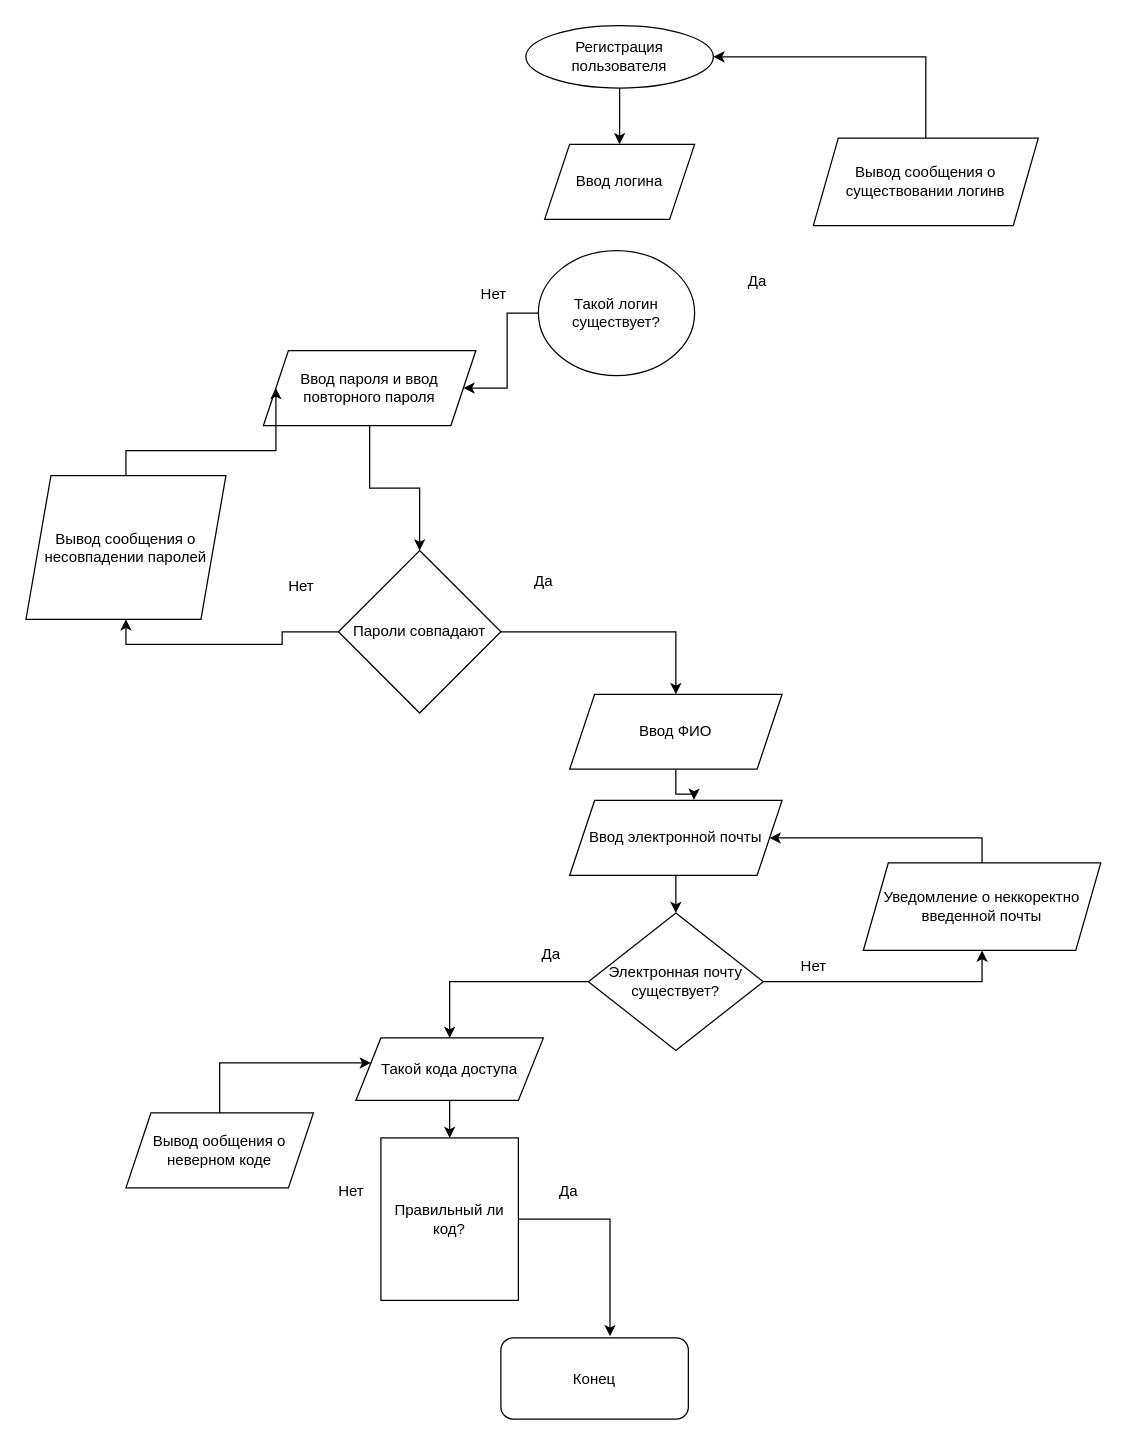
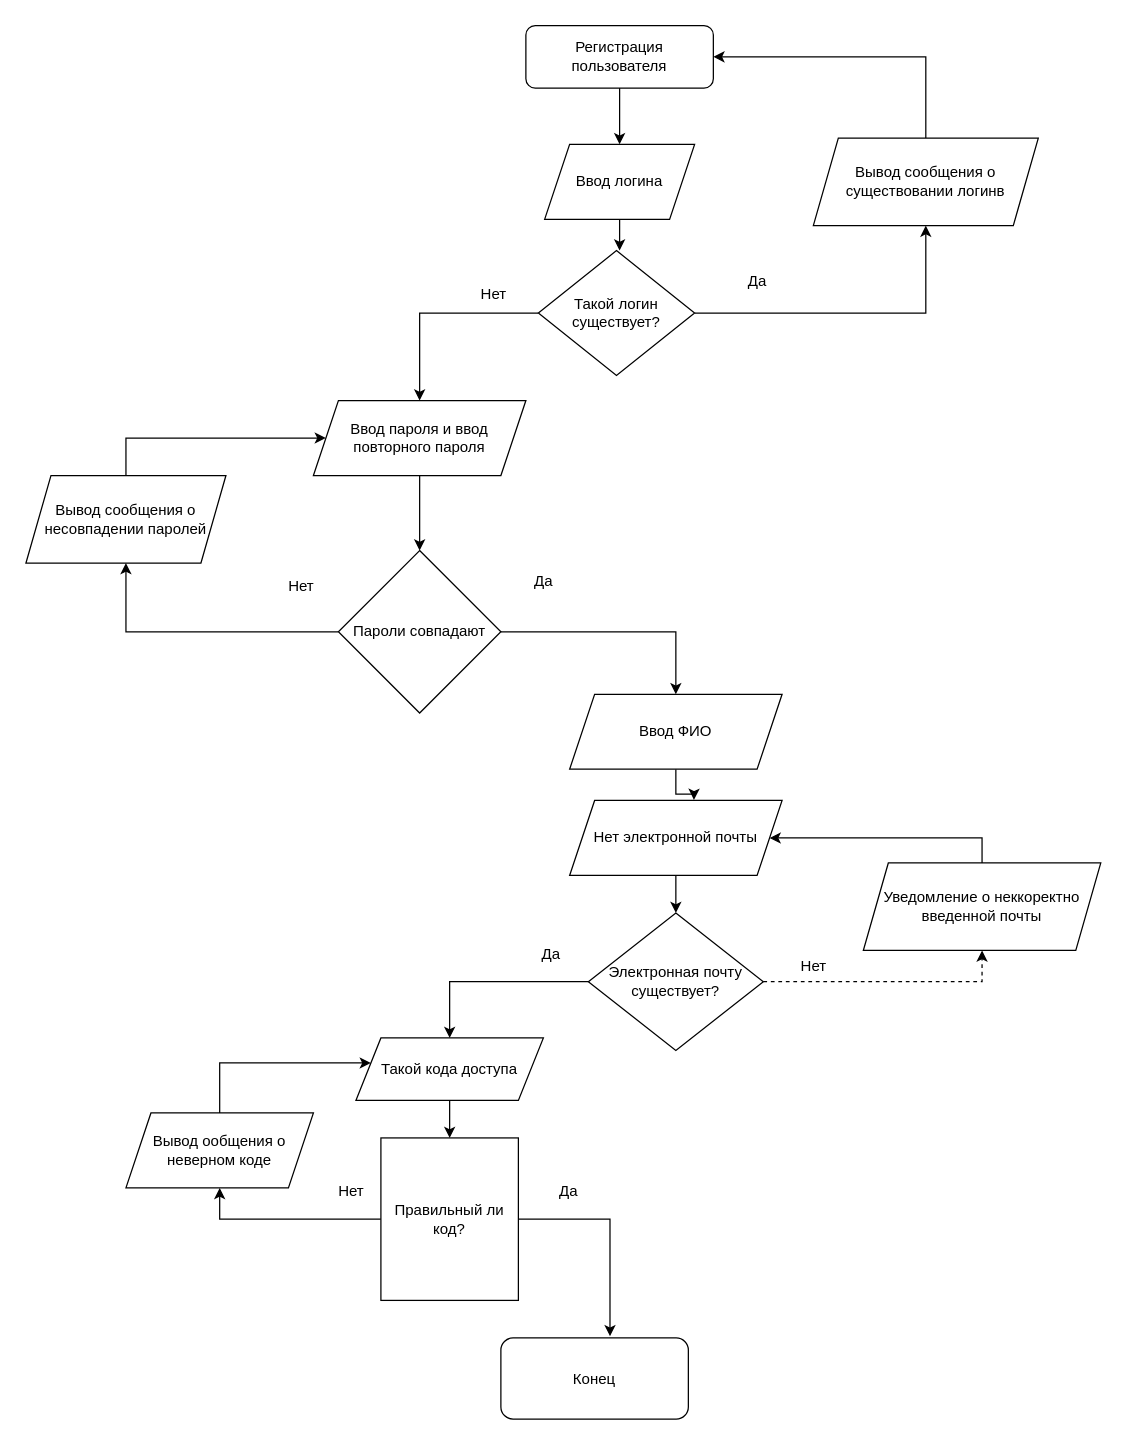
- <mxCell id="3" value="Регистрация пользователя" style="ellipse;whiteSpace=wrap;html=1;" vertex="1" parent="1"><mxGeometry x="420" y="20" width="150" height="50" as="geometry" /></mxCell>
+ <mxCell id="3" value="Регистрация пользователя" style="rounded=1;whiteSpace=wrap;html=1;" vertex="1" parent="1"><mxGeometry x="420" y="20" width="150" height="50" as="geometry" /></mxCell>
+ <mxCell id="7" style="edgeStyle=orthogonalEdgeStyle;rounded=0;orthogonalLoop=1;jettySize=auto;html=1;entryX=0.52;entryY=0;entryDx=0;entryDy=0;entryPerimeter=0;" edge="1" parent="1" source="8" target="6"><mxGeometry relative="1" as="geometry" /></mxCell>
- <mxCell id="6" value="Такой логин существует?" style="ellipse;whiteSpace=wrap;html=1;" vertex="1" parent="1"><mxGeometry x="430" y="200" width="125" height="100" as="geometry" /></mxCell>
+ <mxCell id="6" value="Такой логин существует?" style="rhombus;whiteSpace=wrap;html=1;" vertex="1" parent="1"><mxGeometry x="430" y="200" width="125" height="100" as="geometry" /></mxCell>
+ <mxCell id="4" style="edgeStyle=orthogonalEdgeStyle;rounded=0;orthogonalLoop=1;jettySize=auto;html=1;" edge="1" parent="1" source="6" target="10"><mxGeometry relative="1" as="geometry" /></mxCell>
- <mxCell id="12" value="Ввод пароля и ввод повторного пароля" style="shape=parallelogram;perimeter=parallelogramPerimeter;whiteSpace=wrap;html=1;fixedSize=1;" vertex="1" parent="1"><mxGeometry x="210" y="280" width="170" height="60" as="geometry" /></mxCell>
+ <mxCell id="12" value="Ввод пароля и ввод повторного пароля" style="shape=parallelogram;perimeter=parallelogramPerimeter;whiteSpace=wrap;html=1;fixedSize=1;" vertex="1" parent="1"><mxGeometry x="250" y="320" width="170" height="60" as="geometry" /></mxCell>
- <mxCell id="30" value="Вывод сообщения о несовпадении паролей" style="shape=parallelogram;perimeter=parallelogramPerimeter;whiteSpace=wrap;html=1;fixedSize=1;" vertex="1" parent="1"><mxGeometry x="20" y="380" width="160" height="115" as="geometry" /></mxCell>
+ <mxCell id="30" value="Вывод сообщения о несовпадении паролей" style="shape=parallelogram;perimeter=parallelogramPerimeter;whiteSpace=wrap;html=1;fixedSize=1;" vertex="1" parent="1"><mxGeometry y="380" width="160" height="70" as="geometry" x="20" /></mxCell>
- <mxCell id="19" value="Ввод электронной почты" style="shape=parallelogram;perimeter=parallelogramPerimeter;whiteSpace=wrap;html=1;fixedSize=1;" vertex="1" parent="1"><mxGeometry x="455" y="640" width="170" height="60" as="geometry" /></mxCell>
+ <mxCell id="19" value="Нет электронной почты" style="shape=parallelogram;perimeter=parallelogramPerimeter;whiteSpace=wrap;html=1;fixedSize=1;" vertex="1" parent="1"><mxGeometry x="455" y="640" width="170" height="60" as="geometry" /></mxCell>
- <mxCell id="21" style="edgeStyle=orthogonalEdgeStyle;rounded=0;orthogonalLoop=1;jettySize=auto;html=1;entryX=0.5;entryY=1;entryDx=0;entryDy=0;" edge="1" parent="1" source="22" target="38"><mxGeometry relative="1" as="geometry" /></mxCell>
+ <mxCell id="21" style="edgeStyle=orthogonalEdgeStyle;rounded=0;orthogonalLoop=1;jettySize=auto;html=1;entryX=0.5;entryY=1;entryDx=0;entryDy=0;dashed=1;" edge="1" parent="1" source="22" target="38"><mxGeometry relative="1" as="geometry" /></mxCell>
+ <mxCell id="26" style="edgeStyle=orthogonalEdgeStyle;rounded=0;orthogonalLoop=1;jettySize=auto;html=1;entryX=0.5;entryY=1;entryDx=0;entryDy=0;" edge="1" parent="1" source="27" target="32"><mxGeometry relative="1" as="geometry" /></mxCell>
